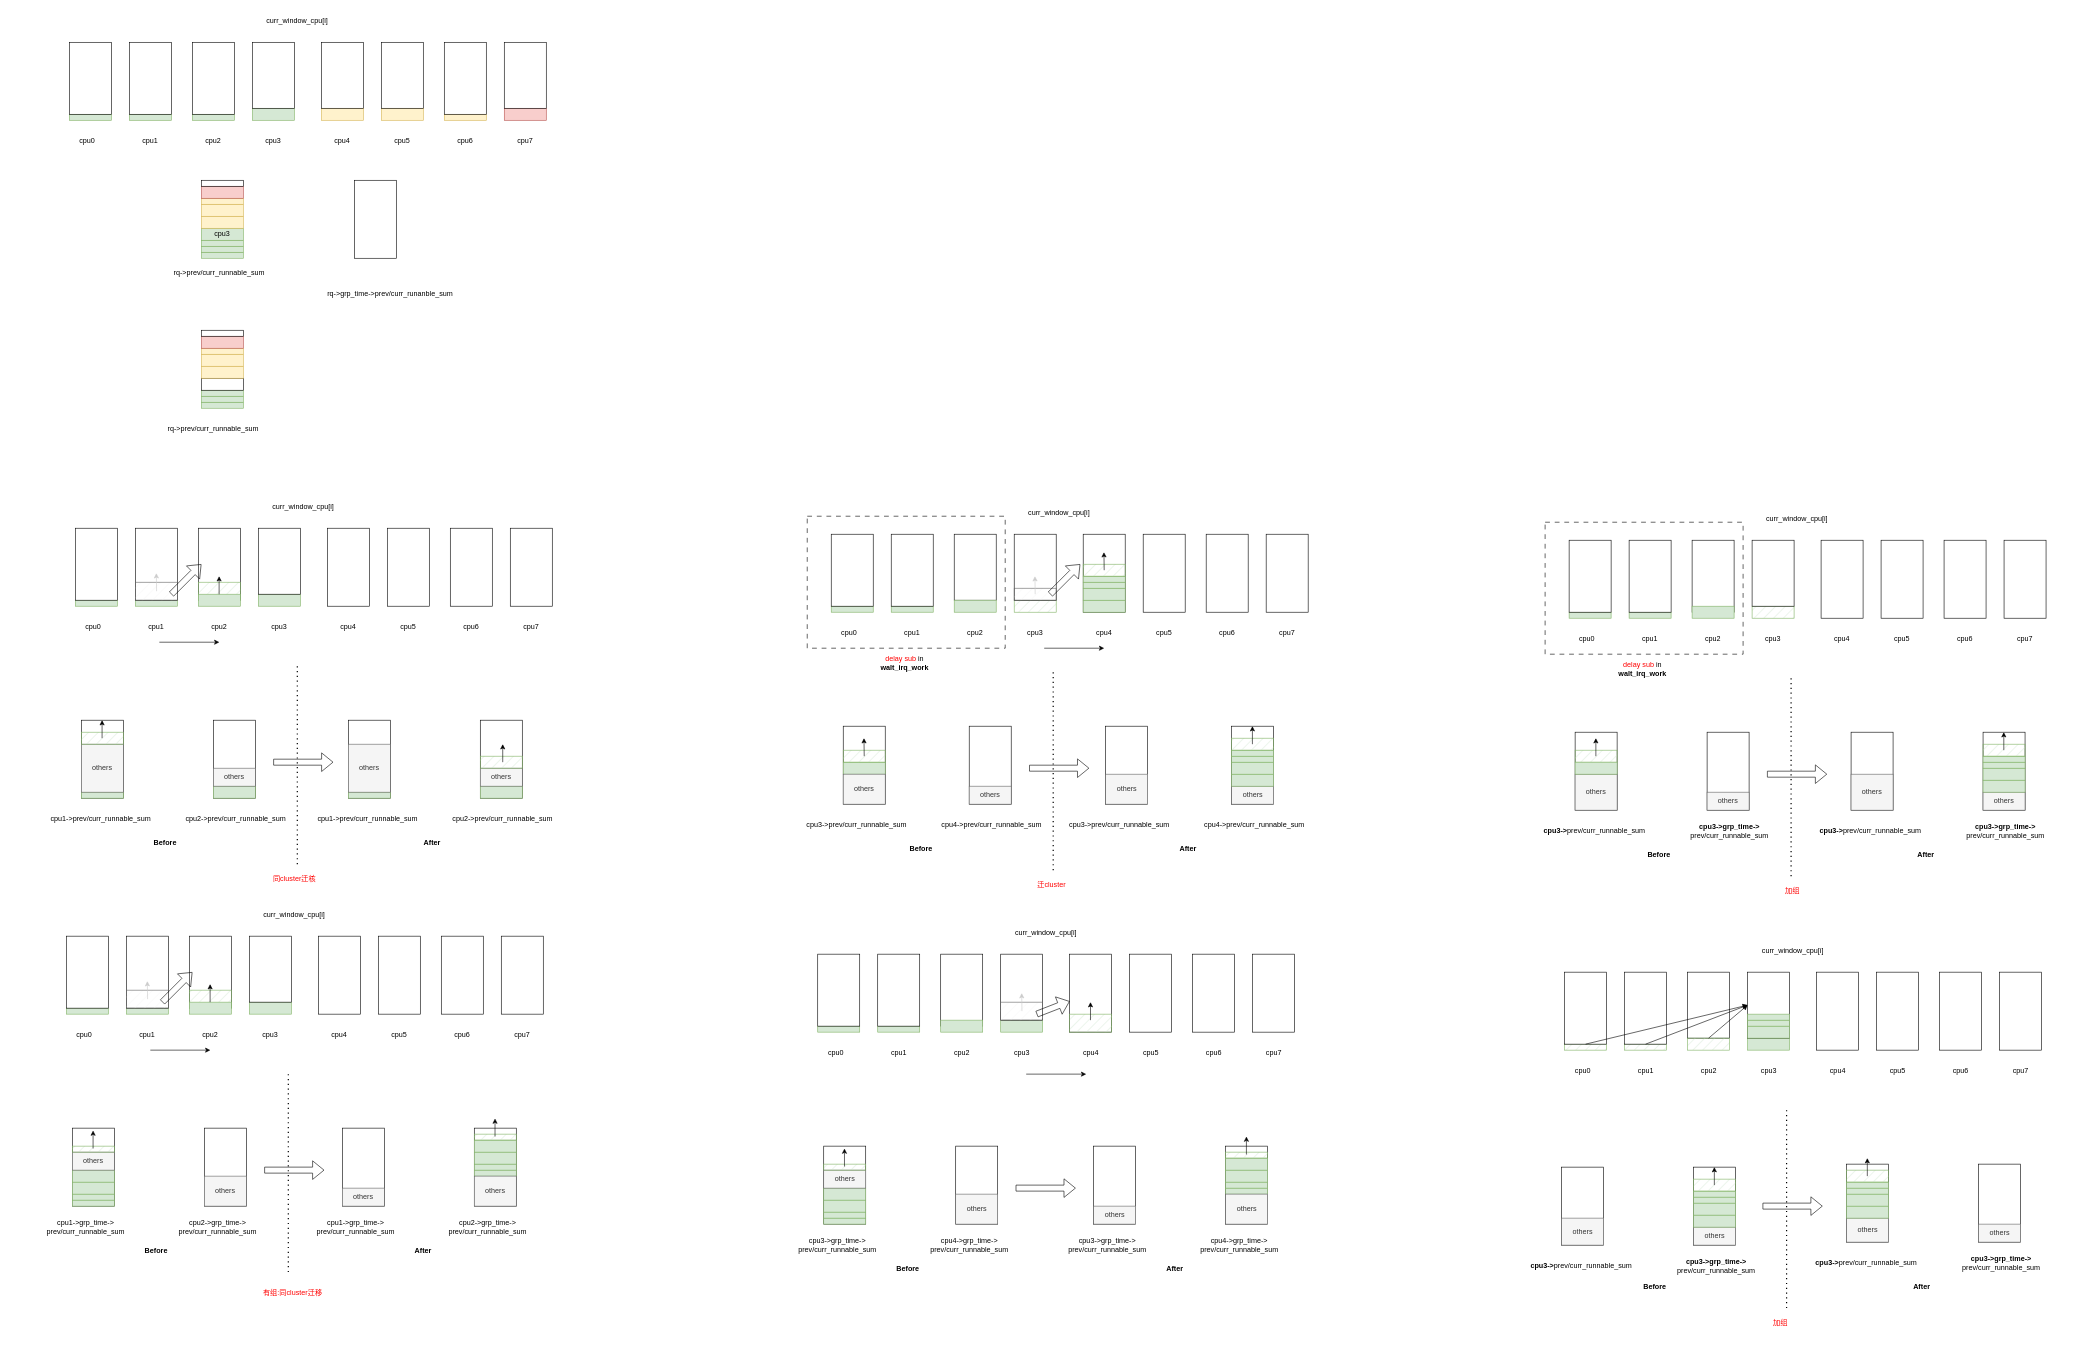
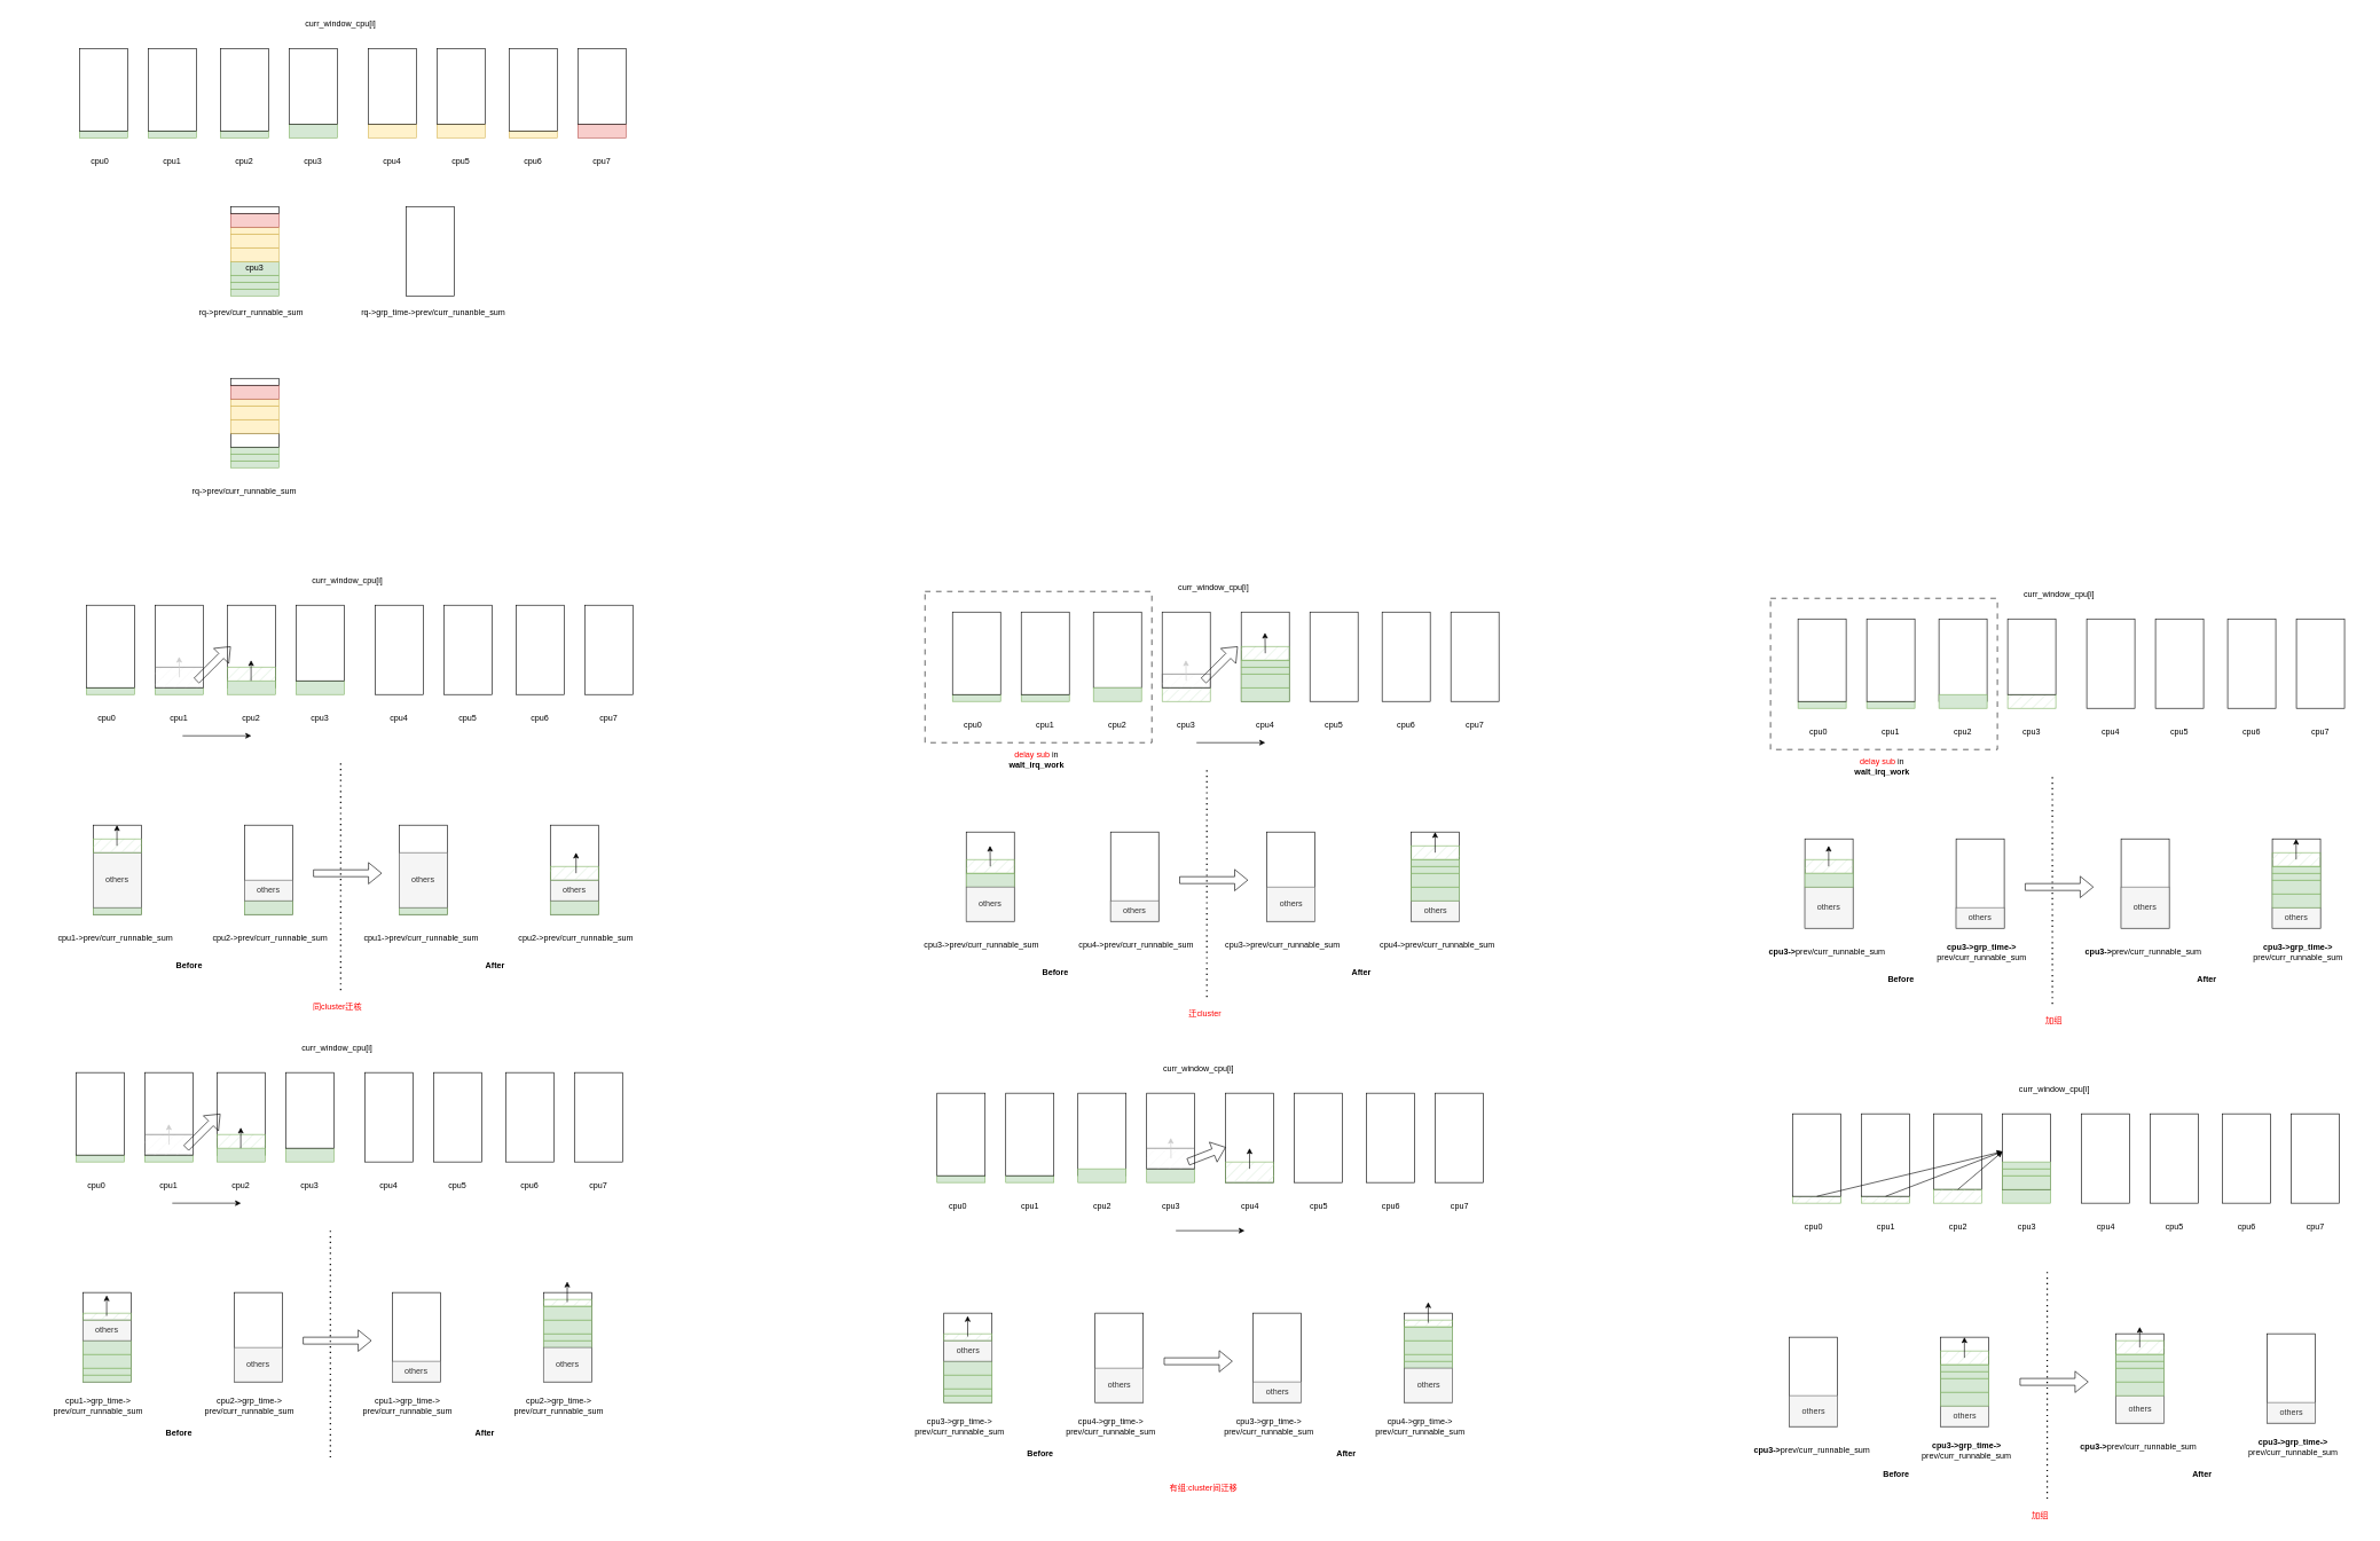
- <mxCell id="53" value="rq-&amp;gt;grp_time-&amp;gt;prev/curr_runanble_sum" style="text;html=1;strokeColor=none;fillColor=none;align=center;verticalAlign=middle;whiteSpace=wrap;rounded=0;" vertex="1" parent="1"><mxGeometry x="535" y="475" width="230" height="30" as="geometry" /></mxCell>
+ <mxCell id="53" value="rq-&amp;gt;grp_time-&amp;gt;prev/curr_runanble_sum" style="text;html=1;strokeColor=none;fillColor=none;align=center;verticalAlign=middle;whiteSpace=wrap;rounded=0;" vertex="1" parent="1"><mxGeometry x="515" y="440" width="230" height="30" as="geometry" /></mxCell>
- <mxCell id="372" value="有组:同cluster迁移" style="text;html=1;strokeColor=none;fillColor=none;align=center;verticalAlign=middle;whiteSpace=wrap;rounded=0;fontColor=#FF0000;" vertex="1" parent="1"><mxGeometry x="435" y="2140" width="105" height="30" as="geometry" /></mxCell>
+ <mxCell id="373" value="有组:cluster间迁移" style="text;html=1;strokeColor=none;fillColor=none;align=center;verticalAlign=middle;whiteSpace=wrap;rounded=0;fontColor=#FF0000;" vertex="1" parent="1"><mxGeometry x="1697.5" y="2150" width="105" height="30" as="geometry" /></mxCell>
